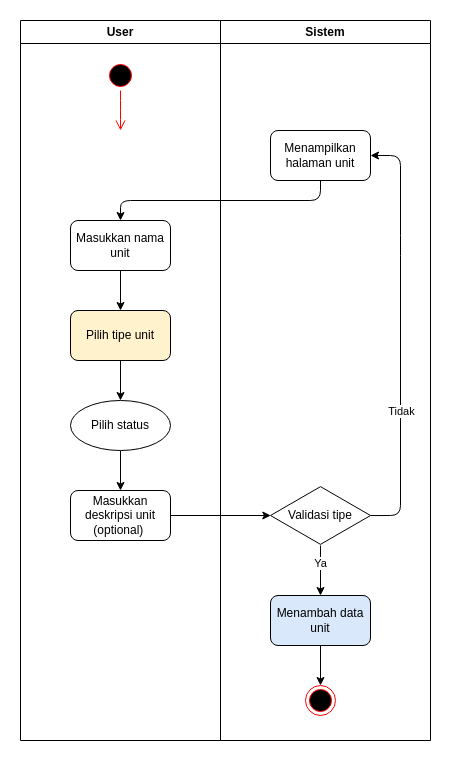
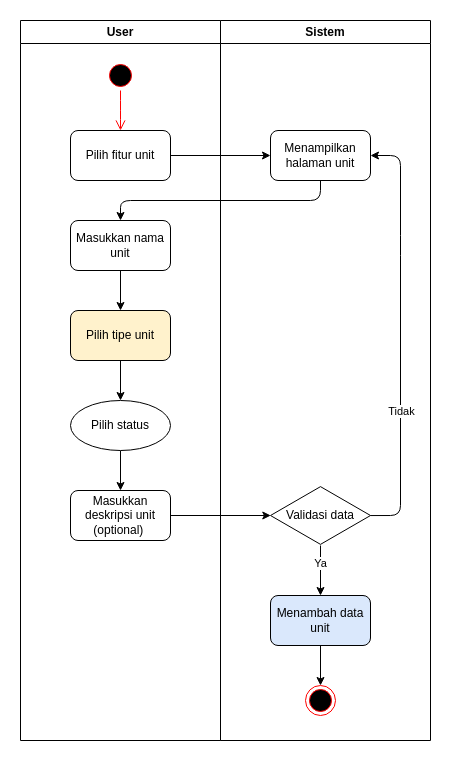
+ <mxCell id="5" value="Pilih fitur unit" style="rounded=1;whiteSpace=wrap;html=1;" parent="2" vertex="1"><mxGeometry x="50" y="110" width="100" height="50" as="geometry" /></mxCell>
+ <mxCell id="23" value="" style="endArrow=classic;html=1;exitX=1;exitY=0.5;exitDx=0;exitDy=0;entryX=0;entryY=0.5;entryDx=0;entryDy=0;" parent="1" source="5" target="14" edge="1"><mxGeometry width="50" height="50" relative="1" as="geometry"><mxPoint x="350" y="180" as="sourcePoint" /><mxPoint x="250" y="155" as="targetPoint" /></mxGeometry></mxCell>
- <mxCell id="19" value="Validasi tipe" style="html=1;whiteSpace=wrap;aspect=fixed;shape=isoRectangle;" parent="13" vertex="1"><mxGeometry x="50" y="465" width="100" height="60" as="geometry" /></mxCell>
+ <mxCell id="19" value="Validasi data" style="html=1;whiteSpace=wrap;aspect=fixed;shape=isoRectangle;" parent="13" vertex="1"><mxGeometry x="50" y="465" width="100" height="60" as="geometry" /></mxCell>
